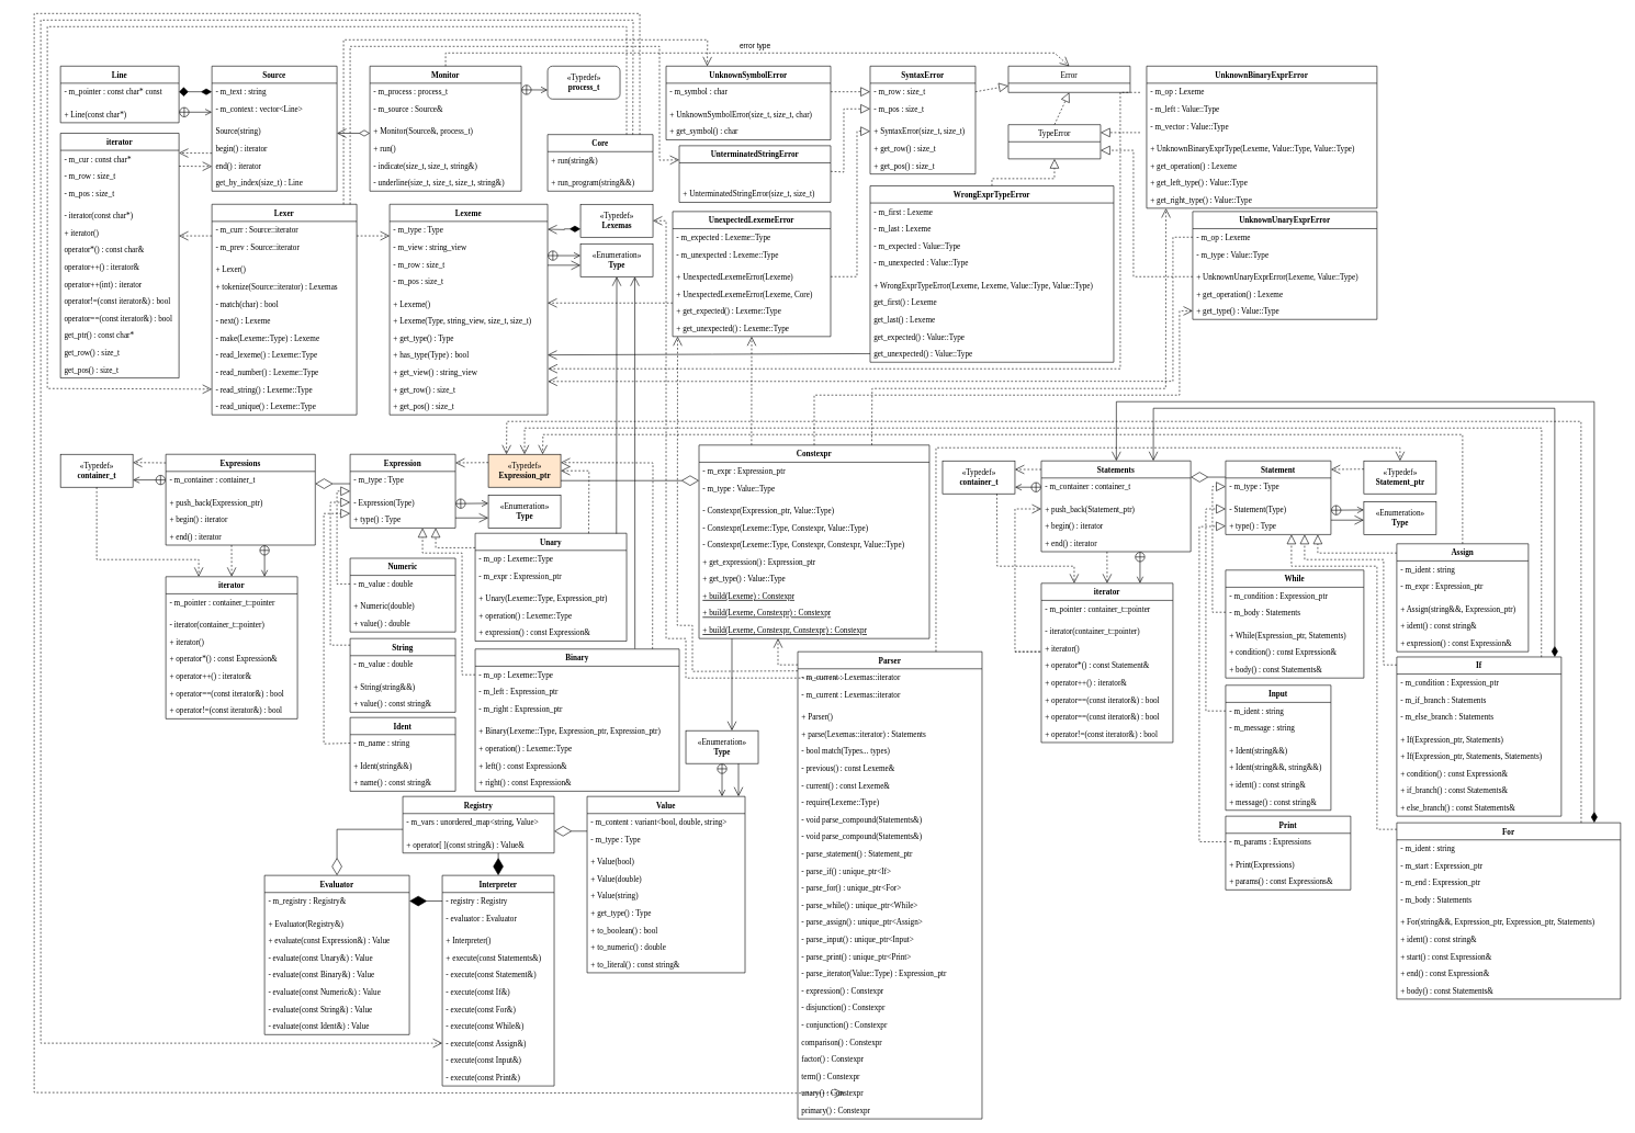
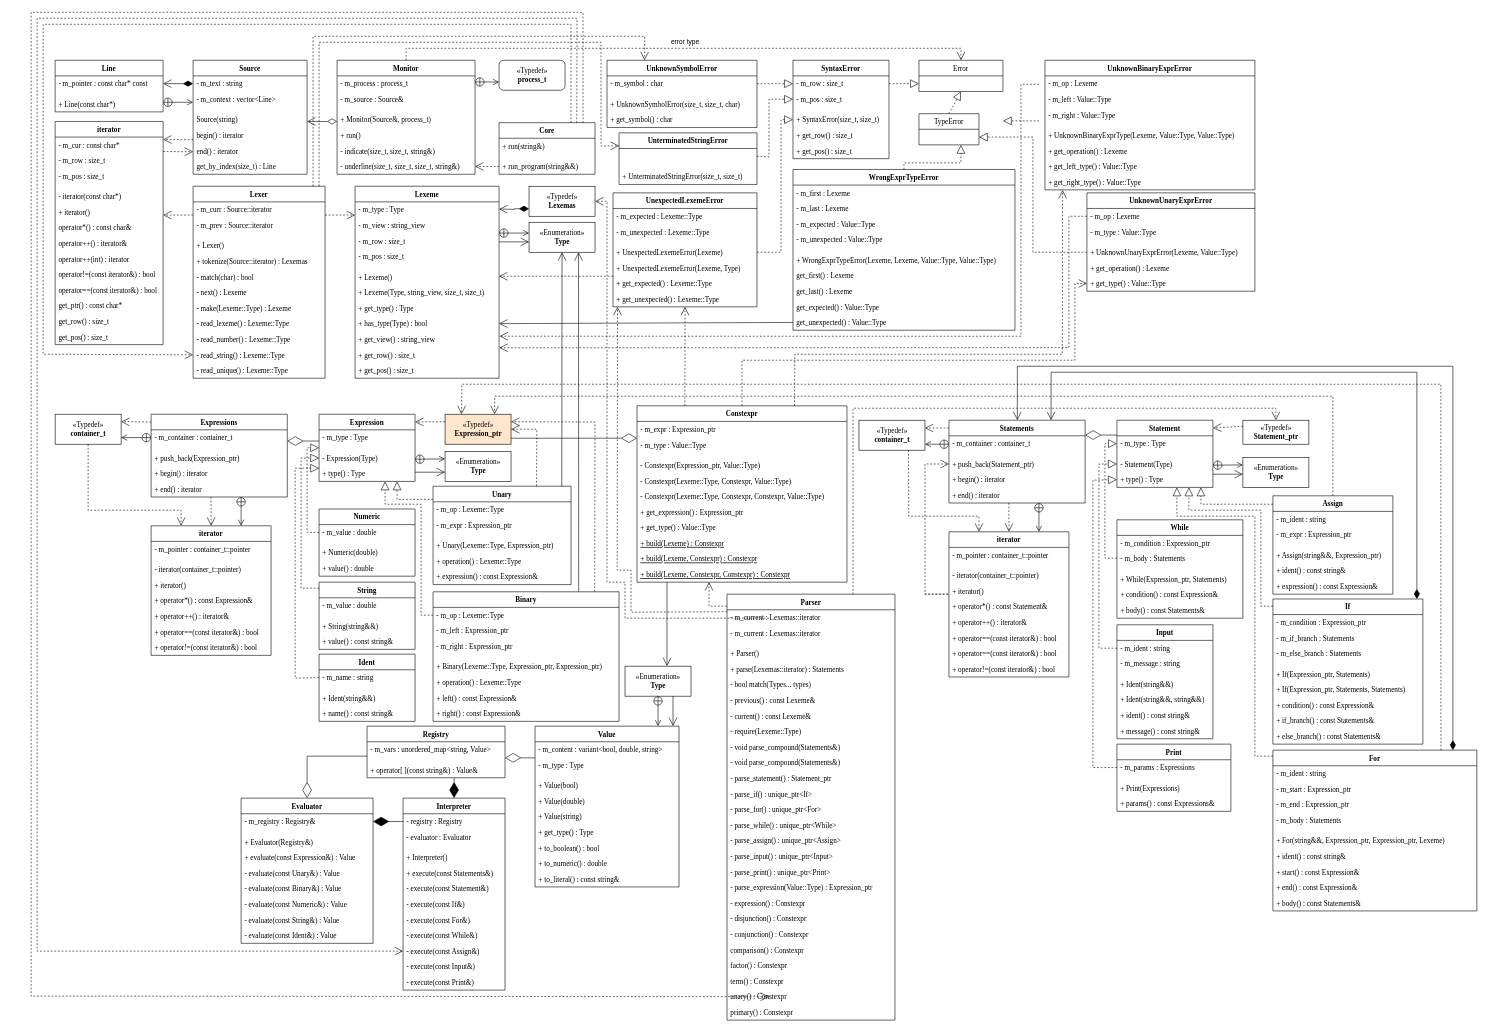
- <mxCell id="13" value="Error" style="swimlane;fontStyle=0;childLayout=stackLayout;horizontal=1;startSize=26;fillColor=none;horizontalStack=0;resizeParent=1;resizeParentMax=0;resizeLast=0;collapsible=1;marginBottom=0;fontFamily=GOST type B;fontSource=https%3A%2F%2Fdrive.google.com%2Fuc%3Fexport%3Ddownload%26id%3D1UrnLVkHcLbHLojcf2ejICCGZ1GY9liKW;container=0;" parent="2" vertex="1"><mxGeometry x="1480" y="80" width="185" height="40" as="geometry" /></mxCell>
+ <mxCell id="13" value="Error" style="swimlane;fontStyle=0;childLayout=stackLayout;horizontal=1;startSize=26;fillColor=none;horizontalStack=0;resizeParent=1;resizeParentMax=0;resizeLast=0;collapsible=1;marginBottom=0;fontFamily=GOST type B;fontSource=https%3A%2F%2Fdrive.google.com%2Fuc%3Fexport%3Ddownload%26id%3D1UrnLVkHcLbHLojcf2ejICCGZ1GY9liKW;container=0;" parent="2" vertex="1"><mxGeometry x="1480" y="80" width="140" height="52" as="geometry" /></mxCell>
- <mxCell id="143" value="" style="endArrow=diamond;html=1;endSize=12;startArrow=diamondThin;startSize=14;startFill=1;edgeStyle=orthogonalEdgeStyle;align=left;verticalAlign=bottom;rounded=0;exitX=0;exitY=0.5;exitDx=0;exitDy=0;entryX=1;entryY=0.5;entryDx=0;entryDy=0;" parent="2" source="135" target="142" edge="1"><mxGeometry x="-1" y="3" relative="1" as="geometry"><mxPoint x="250" y="119" as="sourcePoint" /><mxPoint x="180" y="119" as="targetPoint" /><Array as="points" /></mxGeometry></mxCell>
+ <mxCell id="143" value="" style="endArrow=open;html=1;endSize=12;startArrow=diamondThin;startSize=14;startFill=1;edgeStyle=orthogonalEdgeStyle;align=left;verticalAlign=bottom;rounded=0;exitX=0;exitY=0.5;exitDx=0;exitDy=0;entryX=1;entryY=0.5;entryDx=0;entryDy=0;" parent="2" source="135" target="142" edge="1"><mxGeometry x="-1" y="3" relative="1" as="geometry"><mxPoint x="250" y="119" as="sourcePoint" /><mxPoint x="180" y="119" as="targetPoint" /><Array as="points" /></mxGeometry></mxCell>
- <mxCell id="228" value="- m_vector : Value::Type" style="text;strokeColor=none;fillColor=none;align=left;verticalAlign=top;spacingLeft=4;spacingRight=4;overflow=hidden;rotatable=0;points=[[0,0.5],[1,0.5]];portConstraint=eastwest;fontFamily=GOST type B;fontSource=https%3A%2F%2Fdrive.google.com%2Fuc%3Fexport%3Ddownload%26id%3D1UrnLVkHcLbHLojcf2ejICCGZ1GY9liKW;container=0;" parent="2" vertex="1"><mxGeometry x="1690" y="158" width="350" height="26" as="geometry" /></mxCell>
+ <mxCell id="228" value="- m_right : Value::Type" style="text;strokeColor=none;fillColor=none;align=left;verticalAlign=top;spacingLeft=4;spacingRight=4;overflow=hidden;rotatable=0;points=[[0,0.5],[1,0.5]];portConstraint=eastwest;fontFamily=GOST type B;fontSource=https%3A%2F%2Fdrive.google.com%2Fuc%3Fexport%3Ddownload%26id%3D1UrnLVkHcLbHLojcf2ejICCGZ1GY9liKW;container=0;" parent="2" vertex="1"><mxGeometry x="1690" y="158" width="350" height="26" as="geometry" /></mxCell>
- <mxCell id="14" value="TypeError" style="swimlane;fontStyle=0;childLayout=stackLayout;horizontal=1;startSize=26;fillColor=none;horizontalStack=0;resizeParent=1;resizeParentMax=0;resizeLast=0;collapsible=1;marginBottom=0;fontFamily=GOST type B;fontSource=https%3A%2F%2Fdrive.google.com%2Fuc%3Fexport%3Ddownload%26id%3D1UrnLVkHcLbHLojcf2ejICCGZ1GY9liKW;container=0;" parent="2" vertex="1"><mxGeometry x="1480" y="169" width="140" height="52" as="geometry" /></mxCell>
+ <mxCell id="14" value="TypeError" style="swimlane;fontStyle=0;childLayout=stackLayout;horizontal=1;startSize=26;fillColor=none;horizontalStack=0;resizeParent=1;resizeParentMax=0;resizeLast=0;collapsible=1;marginBottom=0;fontFamily=GOST type B;fontSource=https%3A%2F%2Fdrive.google.com%2Fuc%3Fexport%3Ddownload%26id%3D1UrnLVkHcLbHLojcf2ejICCGZ1GY9liKW;container=0;" parent="2" vertex="1"><mxGeometry x="1480" y="169" width="100" height="52" as="geometry" /></mxCell>
+ <mxCell id="134" value="&amp;nbsp;" style="endArrow=open;endSize=12;dashed=1;html=1;rounded=0;exitX=0;exitY=0.5;exitDx=0;exitDy=0;" parent="2" source="126" target="133" edge="1"><mxGeometry x="-0.04" y="-16" width="160" relative="1" as="geometry"><mxPoint x="610" y="220" as="sourcePoint" /><mxPoint x="740" y="220" as="targetPoint" /><mxPoint as="offset" /></mxGeometry></mxCell>
- <mxCell id="205" value="+ UnexpectedLexemeError(Lexeme, Core)" style="text;strokeColor=none;fillColor=none;align=left;verticalAlign=top;spacingLeft=4;spacingRight=4;overflow=hidden;rotatable=0;points=[[0,0.5],[1,0.5]];portConstraint=eastwest;fontFamily=GOST type B;fontSource=https%3A%2F%2Fdrive.google.com%2Fuc%3Fexport%3Ddownload%26id%3D1UrnLVkHcLbHLojcf2ejICCGZ1GY9liKW;container=0;" parent="2" vertex="1"><mxGeometry x="970" y="413" width="240" height="26" as="geometry" /></mxCell>
+ <mxCell id="205" value="+ UnexpectedLexemeError(Lexeme, Type)" style="text;strokeColor=none;fillColor=none;align=left;verticalAlign=top;spacingLeft=4;spacingRight=4;overflow=hidden;rotatable=0;points=[[0,0.5],[1,0.5]];portConstraint=eastwest;fontFamily=GOST type B;fontSource=https%3A%2F%2Fdrive.google.com%2Fuc%3Fexport%3Ddownload%26id%3D1UrnLVkHcLbHLojcf2ejICCGZ1GY9liKW;container=0;" parent="2" vertex="1"><mxGeometry x="970" y="413" width="240" height="26" as="geometry" /></mxCell>
- <mxCell id="98" value="&amp;nbsp;" style="endArrow=open;endSize=12;dashed=1;html=1;rounded=0;entryX=0.5;entryY=0;entryDx=0;entryDy=0;exitX=0.879;exitY=0.001;exitDx=0;exitDy=0;exitPerimeter=0;" parent="2" source="36" target="23" edge="1"><mxGeometry x="-0.001" y="-20" width="160" relative="1" as="geometry"><mxPoint x="1880" y="960" as="sourcePoint" /><mxPoint x="1890" y="610" as="targetPoint" /><Array as="points"><mxPoint x="2290" y="630" /><mxPoint x="1340" y="630" /><mxPoint x="745" y="630" /></Array><mxPoint as="offset" /></mxGeometry></mxCell>
- <mxCell id="86" value="«Typedef»&lt;br&gt;&lt;b&gt;Statement_ptr&lt;/b&gt;" style="html=1;fontFamily=GOST type B;fontSource=https%3A%2F%2Fdrive.google.com%2Fuc%3Fexport%3Ddownload%26id%3D1UrnLVkHcLbHLojcf2ejICCGZ1GY9liKW;container=0;" parent="2" vertex="1"><mxGeometry x="2020" y="680" width="110" height="50" as="geometry" /></mxCell>
+ <mxCell id="86" value="«Typedef»&lt;br&gt;&lt;b&gt;Statement_ptr&lt;/b&gt;" style="html=1;fontFamily=GOST type B;fontSource=https%3A%2F%2Fdrive.google.com%2Fuc%3Fexport%3Ddownload%26id%3D1UrnLVkHcLbHLojcf2ejICCGZ1GY9liKW;container=0;" parent="2" vertex="1"><mxGeometry x="2020" y="680" width="110" height="40" as="geometry" /></mxCell>
- <mxCell id="307" value="+ For(string&amp;&amp;, Expression_ptr, Expression_ptr, Statements)" style="text;strokeColor=none;fillColor=none;align=left;verticalAlign=top;spacingLeft=4;spacingRight=4;overflow=hidden;rotatable=0;points=[[0,0.5],[1,0.5]];portConstraint=eastwest;fontFamily=GOST type B;fontSource=https%3A%2F%2Fdrive.google.com%2Fuc%3Fexport%3Ddownload%26id%3D1UrnLVkHcLbHLojcf2ejICCGZ1GY9liKW;container=0;" parent="2" vertex="1"><mxGeometry x="2070" y="1368" width="340" height="26" as="geometry" /></mxCell>
+ <mxCell id="307" value="+ For(string&amp;&amp;, Expression_ptr, Expression_ptr, Lexeme)" style="text;strokeColor=none;fillColor=none;align=left;verticalAlign=top;spacingLeft=4;spacingRight=4;overflow=hidden;rotatable=0;points=[[0,0.5],[1,0.5]];portConstraint=eastwest;fontFamily=GOST type B;fontSource=https%3A%2F%2Fdrive.google.com%2Fuc%3Fexport%3Ddownload%26id%3D1UrnLVkHcLbHLojcf2ejICCGZ1GY9liKW;container=0;" parent="2" vertex="1"><mxGeometry x="2070" y="1368" width="340" height="26" as="geometry" /></mxCell>
- <mxCell id="370" value="- parse_iterator(Value::Type) : Expression_ptr" style="text;strokeColor=none;fillColor=none;align=left;verticalAlign=top;spacingLeft=4;spacingRight=4;overflow=hidden;rotatable=0;points=[[0,0.5],[1,0.5]];portConstraint=eastwest;fontFamily=GOST type B;fontSource=https%3A%2F%2Fdrive.google.com%2Fuc%3Fexport%3Ddownload%26id%3D1UrnLVkHcLbHLojcf2ejICCGZ1GY9liKW;container=0;" parent="2" vertex="1"><mxGeometry x="1160" y="1446" width="280" height="26" as="geometry" /></mxCell>
+ <mxCell id="370" value="- parse_expression(Value::Type) : Expression_ptr" style="text;strokeColor=none;fillColor=none;align=left;verticalAlign=top;spacingLeft=4;spacingRight=4;overflow=hidden;rotatable=0;points=[[0,0.5],[1,0.5]];portConstraint=eastwest;fontFamily=GOST type B;fontSource=https%3A%2F%2Fdrive.google.com%2Fuc%3Fexport%3Ddownload%26id%3D1UrnLVkHcLbHLojcf2ejICCGZ1GY9liKW;container=0;" parent="2" vertex="1"><mxGeometry x="1160" y="1446" width="280" height="26" as="geometry" /></mxCell>
